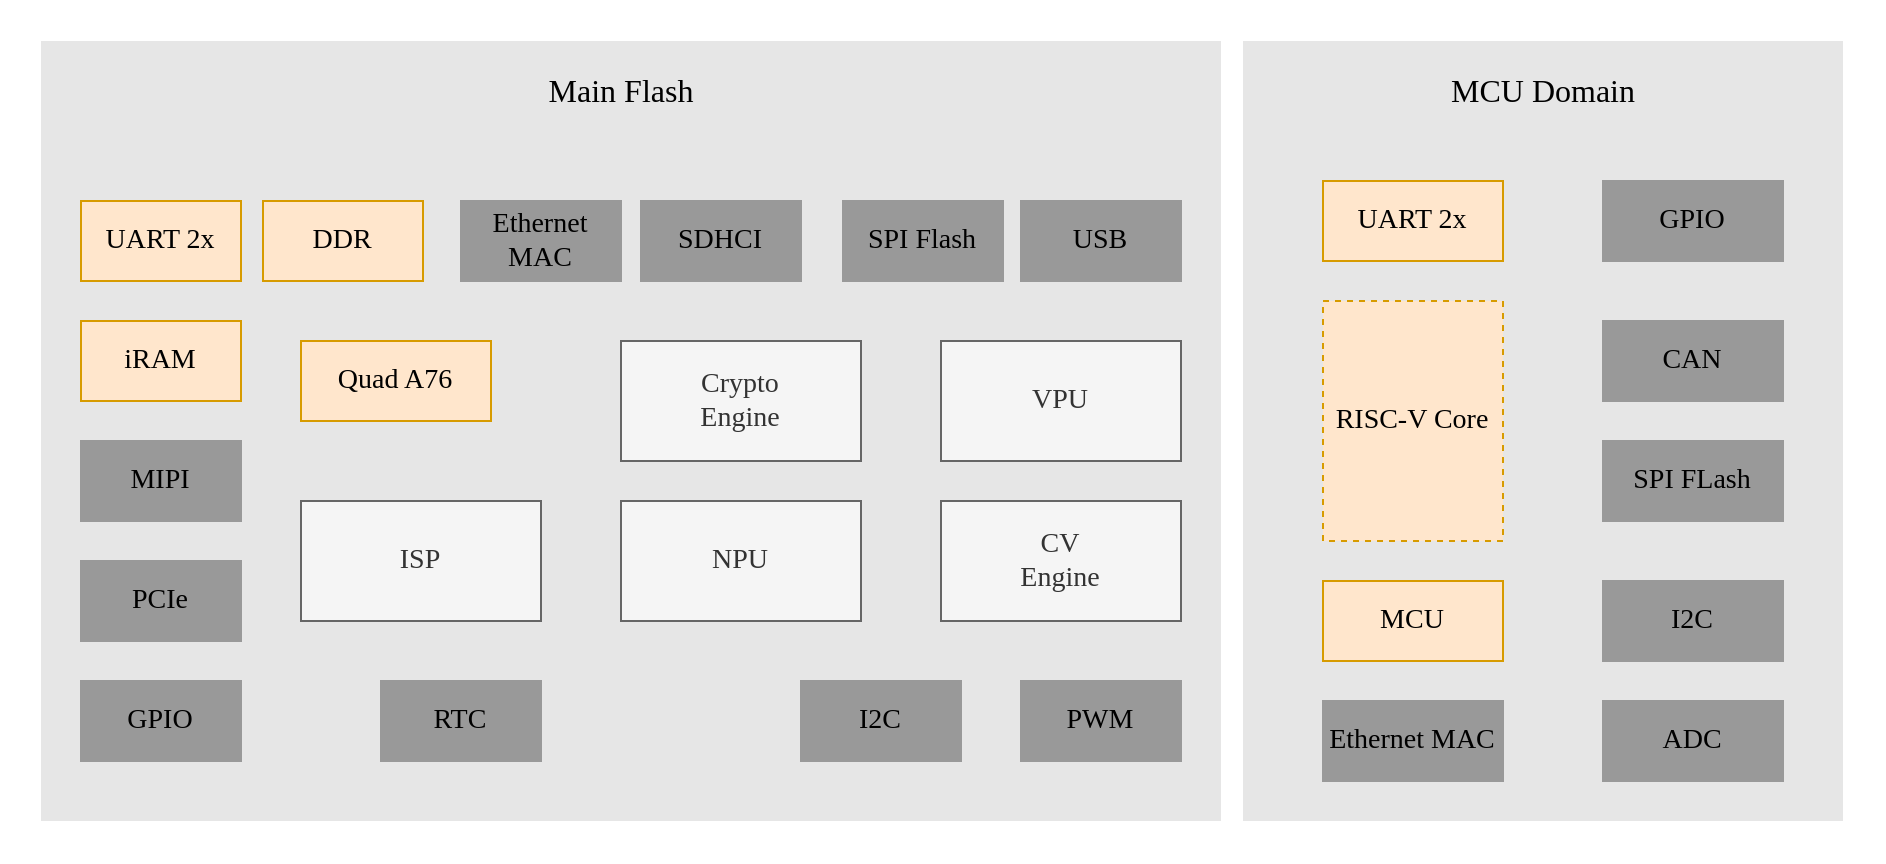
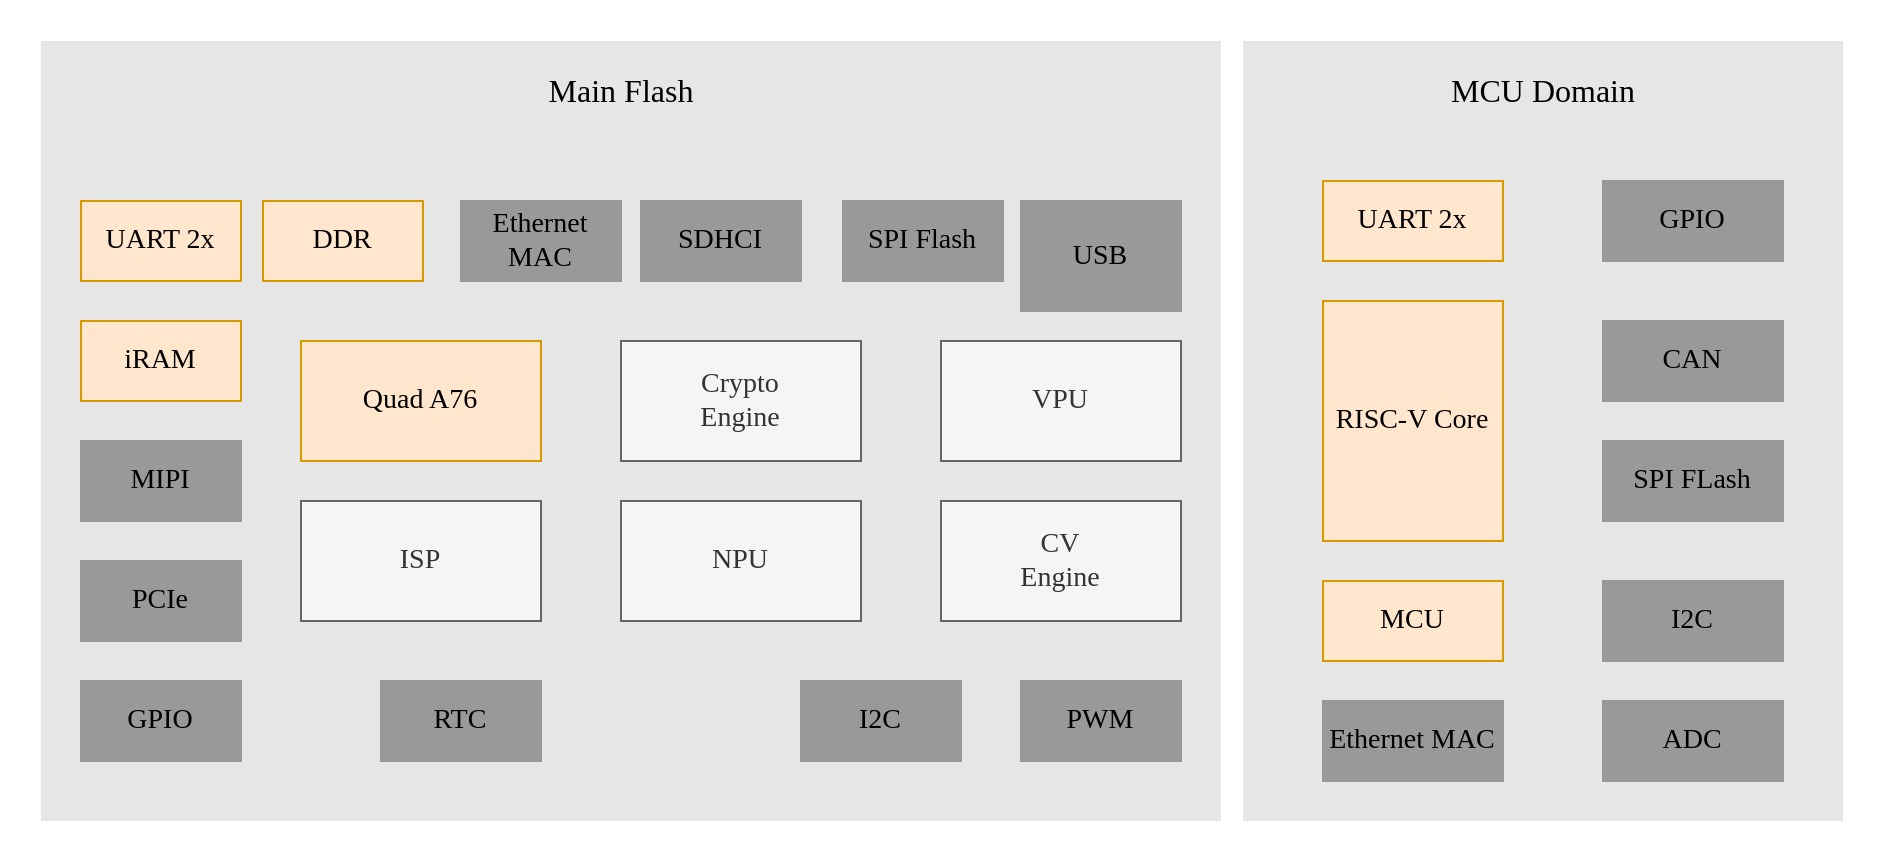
- <mxCell id="19" value="&lt;font face=&quot;Times New Roman&quot; style=&quot;font-size: 14px;&quot;&gt;USB&lt;/font&gt;" style="rounded=0;whiteSpace=wrap;html=1;fillColor=#999999;strokeColor=#999999;" vertex="1" parent="1"><mxGeometry x="510" y="100" width="80" height="40" as="geometry" /></mxCell>
+ <mxCell id="19" value="&lt;font face=&quot;Times New Roman&quot; style=&quot;font-size: 14px;&quot;&gt;USB&lt;/font&gt;" style="rounded=0;whiteSpace=wrap;html=1;fillColor=#999999;strokeColor=#999999;" vertex="1" parent="1"><mxGeometry x="510" y="100" width="80" height="55" as="geometry" /></mxCell>
- <mxCell id="4" value="&lt;font face=&quot;Times New Roman&quot; style=&quot;font-size: 14px;&quot;&gt;Quad A76&lt;/font&gt;" style="rounded=0;whiteSpace=wrap;html=1;fillColor=#ffe6cc;strokeColor=#d79b00;" vertex="1" parent="1"><mxGeometry x="150" y="170" width="95" height="40" as="geometry" /></mxCell>
+ <mxCell id="4" value="&lt;font face=&quot;Times New Roman&quot; style=&quot;font-size: 14px;&quot;&gt;Quad A76&lt;/font&gt;" style="rounded=0;whiteSpace=wrap;html=1;fillColor=#ffe6cc;strokeColor=#d79b00;" vertex="1" parent="1"><mxGeometry x="150" y="170" width="120" height="60" as="geometry" /></mxCell>
- <mxCell id="21" value="&lt;font face=&quot;Times New Roman&quot;&gt;&lt;span style=&quot;font-size: 14px;&quot;&gt;RISC-V Core&lt;/span&gt;&lt;/font&gt;" style="rounded=0;whiteSpace=wrap;html=1;fillColor=#ffe6cc;strokeColor=#d79b00;dashed=1;" vertex="1" parent="1"><mxGeometry x="661" y="150" width="90" height="120" as="geometry" /></mxCell>
+ <mxCell id="21" value="&lt;font face=&quot;Times New Roman&quot;&gt;&lt;span style=&quot;font-size: 14px;&quot;&gt;RISC-V Core&lt;/span&gt;&lt;/font&gt;" style="rounded=0;whiteSpace=wrap;html=1;fillColor=#ffe6cc;strokeColor=#d79b00;" vertex="1" parent="1"><mxGeometry x="661" y="150" width="90" height="120" as="geometry" /></mxCell>
